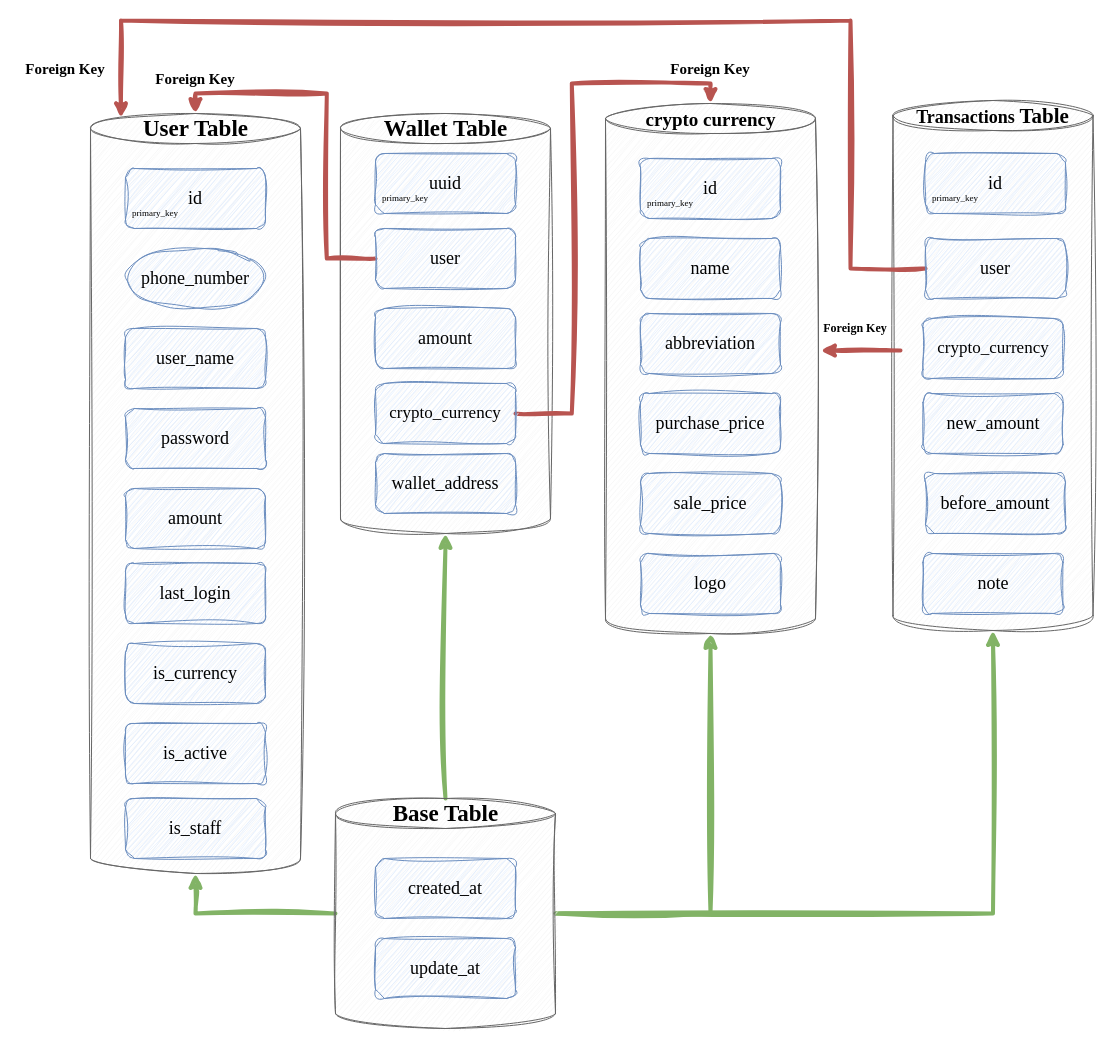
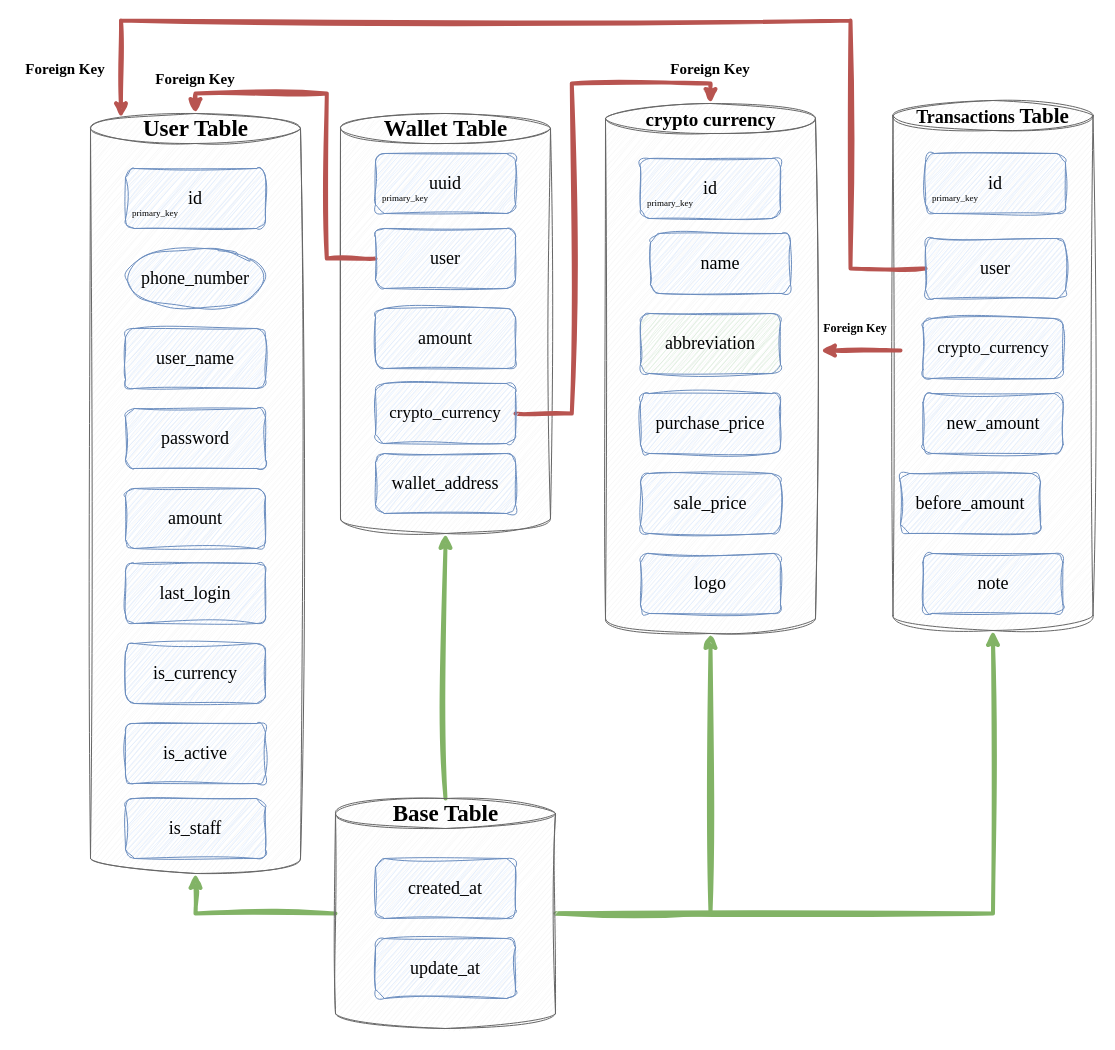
- <mxCell id="48" value="&lt;font style=&quot;font-size: 18px;&quot;&gt;name&lt;/font&gt;" style="rounded=1;whiteSpace=wrap;html=1;sketch=1;curveFitting=1;jiggle=2;fillColor=#dae8fc;strokeColor=#6c8ebf;fontFamily=Comic Sans MS;" parent="1" vertex="1"><mxGeometry x="640" y="238" width="140" height="60" as="geometry" /></mxCell>
+ <mxCell id="48" value="&lt;font style=&quot;font-size: 18px;&quot;&gt;name&lt;/font&gt;" style="rounded=1;whiteSpace=wrap;html=1;sketch=1;curveFitting=1;jiggle=2;fillColor=#dae8fc;strokeColor=#6c8ebf;fontFamily=Comic Sans MS;" parent="1" vertex="1"><mxGeometry x="650" y="233" width="140" height="60" as="geometry" /></mxCell>
- <mxCell id="42" value="&lt;font style=&quot;font-size: 18px;&quot;&gt;abbreviation&lt;/font&gt;" style="rounded=1;whiteSpace=wrap;html=1;sketch=1;curveFitting=1;jiggle=2;fillColor=#dae8fc;strokeColor=#6c8ebf;fontFamily=Comic Sans MS;" parent="1" vertex="1"><mxGeometry x="640" y="313" width="140" height="60" as="geometry" /></mxCell>
+ <mxCell id="42" value="&lt;font style=&quot;font-size: 18px;&quot;&gt;abbreviation&lt;/font&gt;" style="rounded=1;whiteSpace=wrap;html=1;sketch=1;curveFitting=1;jiggle=2;fillColor=#d5e8d4;strokeColor=#6c8ebf;fontFamily=Comic Sans MS;" parent="1" vertex="1"><mxGeometry x="640" y="313" width="140" height="60" as="geometry" /></mxCell>
- <mxCell id="55" value="&lt;div style=&quot;font-size: 18px;&quot;&gt;&lt;font style=&quot;font-size: 18px;&quot;&gt;before_amount&lt;/font&gt;&lt;/div&gt;" style="rounded=1;whiteSpace=wrap;html=1;sketch=1;curveFitting=1;jiggle=2;fontFamily=Comic Sans MS;fillColor=#dae8fc;strokeColor=#6c8ebf;" vertex="1" parent="1"><mxGeometry x="925" y="473" width="140" height="60" as="geometry" /></mxCell>
+ <mxCell id="55" value="&lt;div style=&quot;font-size: 18px;&quot;&gt;&lt;font style=&quot;font-size: 18px;&quot;&gt;before_amount&lt;/font&gt;&lt;/div&gt;" style="rounded=1;whiteSpace=wrap;html=1;sketch=1;curveFitting=1;jiggle=2;fontFamily=Comic Sans MS;fillColor=#dae8fc;strokeColor=#6c8ebf;" vertex="1" parent="1"><mxGeometry x="900" y="473" width="140" height="60" as="geometry" /></mxCell>
